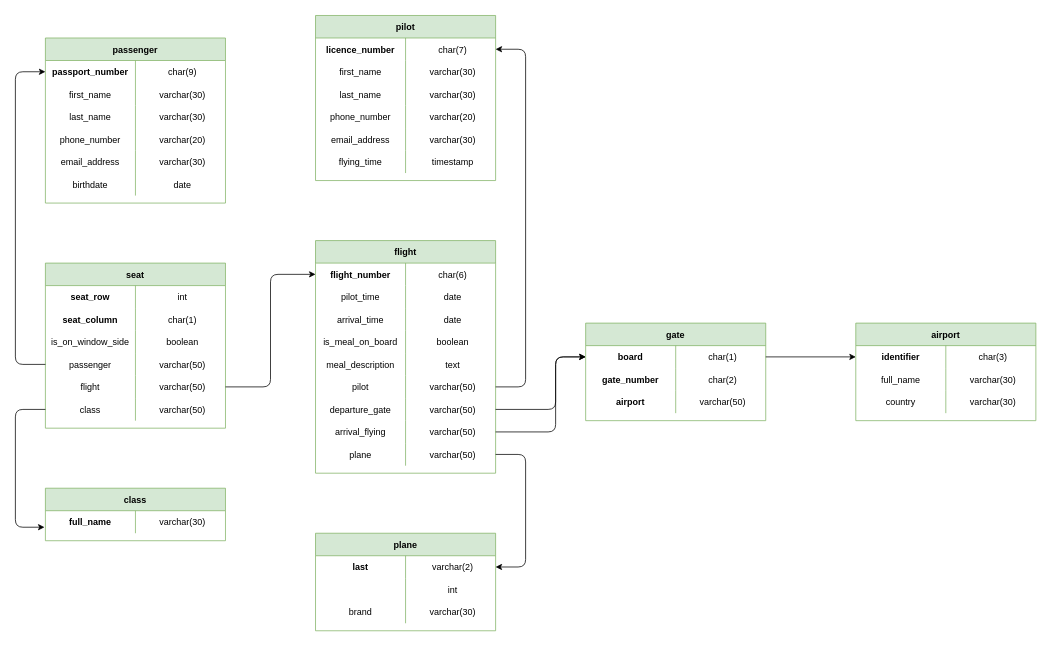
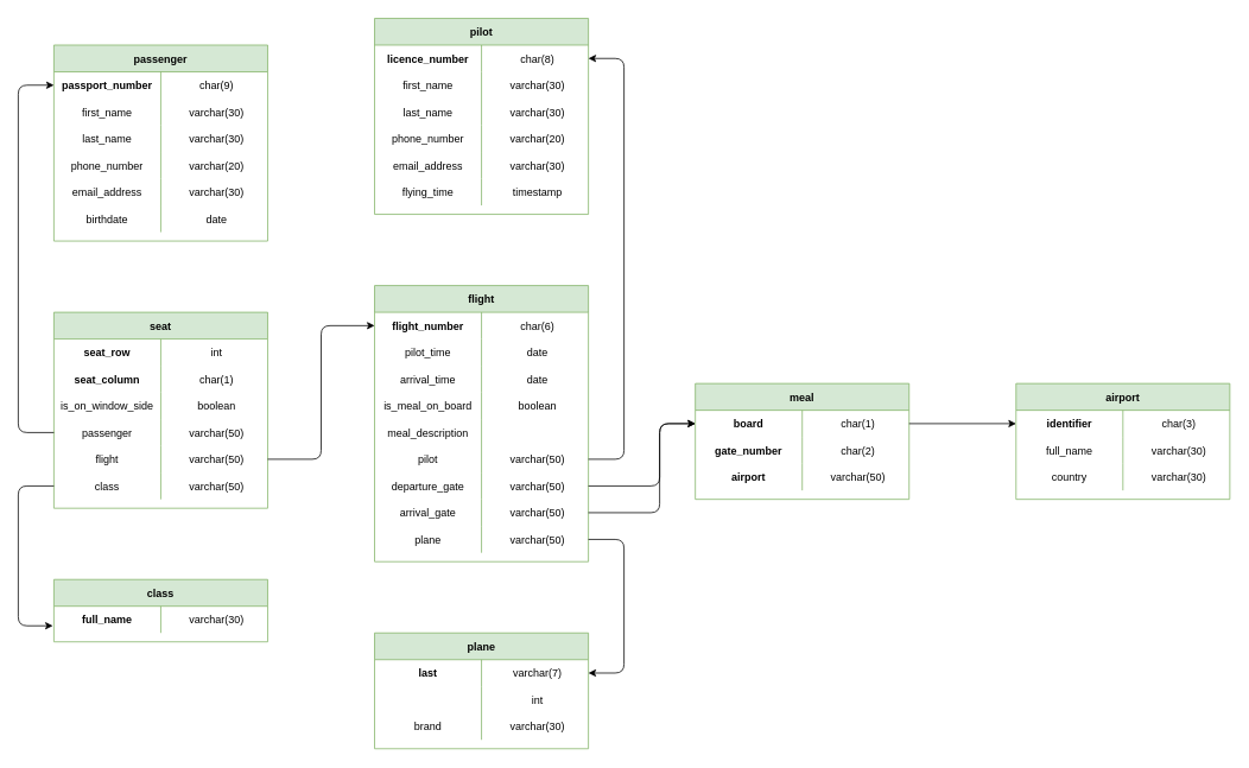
- <mxCell id="52" value="char(7)" style="shape=partialRectangle;connectable=0;fillColor=none;top=0;left=0;bottom=0;right=0;align=center;spacingLeft=6;fontStyle=0;overflow=hidden;" parent="50" vertex="1"><mxGeometry x="120" width="120" height="30" as="geometry" /></mxCell>
+ <mxCell id="52" value="char(8)" style="shape=partialRectangle;connectable=0;fillColor=none;top=0;left=0;bottom=0;right=0;align=center;spacingLeft=6;fontStyle=0;overflow=hidden;" parent="50" vertex="1"><mxGeometry x="120" width="120" height="30" as="geometry" /></mxCell>
- <mxCell id="115" value="gate" style="shape=table;startSize=30;container=1;collapsible=1;childLayout=tableLayout;fixedRows=1;rowLines=0;fontStyle=1;align=center;resizeLast=1;fillColor=#d5e8d4;strokeColor=#82b366;" parent="1" vertex="1"><mxGeometry x="780.01" y="430" width="240" height="130" as="geometry" /></mxCell>
+ <mxCell id="115" value="meal" style="shape=table;startSize=30;container=1;collapsible=1;childLayout=tableLayout;fixedRows=1;rowLines=0;fontStyle=1;align=center;resizeLast=1;fillColor=#d5e8d4;strokeColor=#82b366;" parent="1" vertex="1"><mxGeometry x="780.01" y="430" width="240" height="130" as="geometry" /></mxCell>
- <mxCell id="17" value="text" style="shape=partialRectangle;connectable=0;fillColor=none;top=0;left=0;bottom=0;right=0;align=center;spacingLeft=6;fontStyle=0;overflow=hidden;" parent="15" vertex="1"><mxGeometry x="120" width="120" height="30" as="geometry" /></mxCell>
- <mxCell id="25" value="arrival_flying" style="shape=partialRectangle;connectable=0;fillColor=none;top=0;left=0;bottom=0;right=0;fontStyle=0;overflow=hidden;align=center;" parent="24" vertex="1"><mxGeometry width="120" height="30" as="geometry" /></mxCell>
+ <mxCell id="25" value="arrival_gate" style="shape=partialRectangle;connectable=0;fillColor=none;top=0;left=0;bottom=0;right=0;fontStyle=0;overflow=hidden;align=center;" parent="24" vertex="1"><mxGeometry width="120" height="30" as="geometry" /></mxCell>
- <mxCell id="43" value="varchar(2)" style="shape=partialRectangle;connectable=0;fillColor=none;top=0;left=0;bottom=0;right=0;align=center;spacingLeft=6;fontStyle=0;overflow=hidden;" parent="41" vertex="1"><mxGeometry x="120" width="120" height="30" as="geometry" /></mxCell>
+ <mxCell id="43" value="varchar(7)" style="shape=partialRectangle;connectable=0;fillColor=none;top=0;left=0;bottom=0;right=0;align=center;spacingLeft=6;fontStyle=0;overflow=hidden;" parent="41" vertex="1"><mxGeometry x="120" width="120" height="30" as="geometry" /></mxCell>
